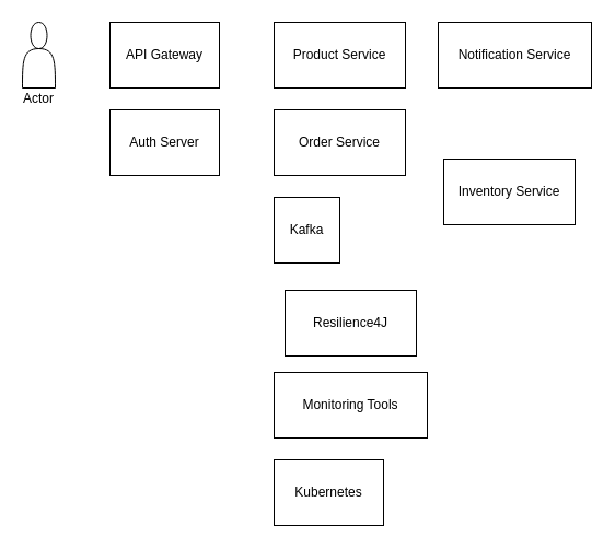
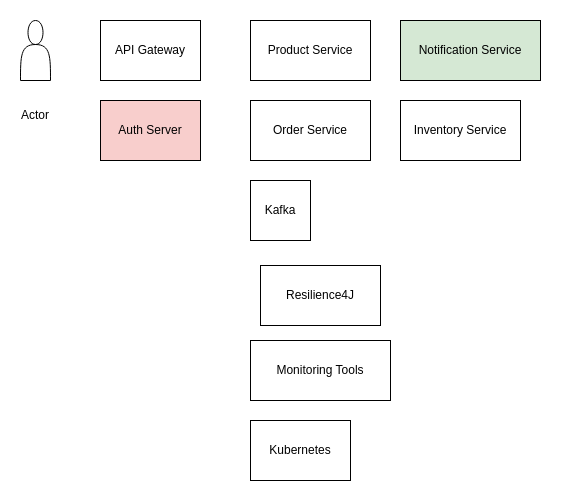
- <mxCell id="8" value="Notification Service" style="rounded=0;whiteSpace=wrap;html=1;" vertex="1" parent="1"><mxGeometry x="400" y="20" width="140" height="60" as="geometry" /></mxCell>
+ <mxCell id="8" value="Notification Service" style="rounded=0;whiteSpace=wrap;html=1;fillColor=#d5e8d4;" vertex="1" parent="1"><mxGeometry x="400" y="20" width="140" height="60" as="geometry" /></mxCell>
- <mxCell id="3" value="Actor" style="text;html=1;strokeColor=none;fillColor=none;align=center;verticalAlign=middle;whiteSpace=wrap;rounded=0;" vertex="1" parent="1"><mxGeometry x="20" y="80" width="30" height="20" as="geometry" /></mxCell>
+ <mxCell id="3" value="Actor" style="text;html=1;strokeColor=none;fillColor=none;align=center;verticalAlign=middle;whiteSpace=wrap;rounded=0;" vertex="1" parent="1"><mxGeometry x="20" y="105" width="30" height="20" as="geometry" /></mxCell>
- <mxCell id="5" value="Auth Server" style="rounded=0;whiteSpace=wrap;html=1;" vertex="1" parent="1"><mxGeometry x="100" y="100" width="100" height="60" as="geometry" /></mxCell>
+ <mxCell id="5" value="Auth Server" style="rounded=0;whiteSpace=wrap;html=1;fillColor=#f8cecc;" vertex="1" parent="1"><mxGeometry x="100" y="100" width="100" height="60" as="geometry" /></mxCell>
- <mxCell id="9" value="Inventory Service" style="rounded=0;whiteSpace=wrap;html=1;" vertex="1" parent="1"><mxGeometry x="405" y="145" width="120" height="60" as="geometry" /></mxCell>
+ <mxCell id="9" value="Inventory Service" style="rounded=0;whiteSpace=wrap;html=1;" vertex="1" parent="1"><mxGeometry x="400" y="100" width="120" height="60" as="geometry" /></mxCell>
